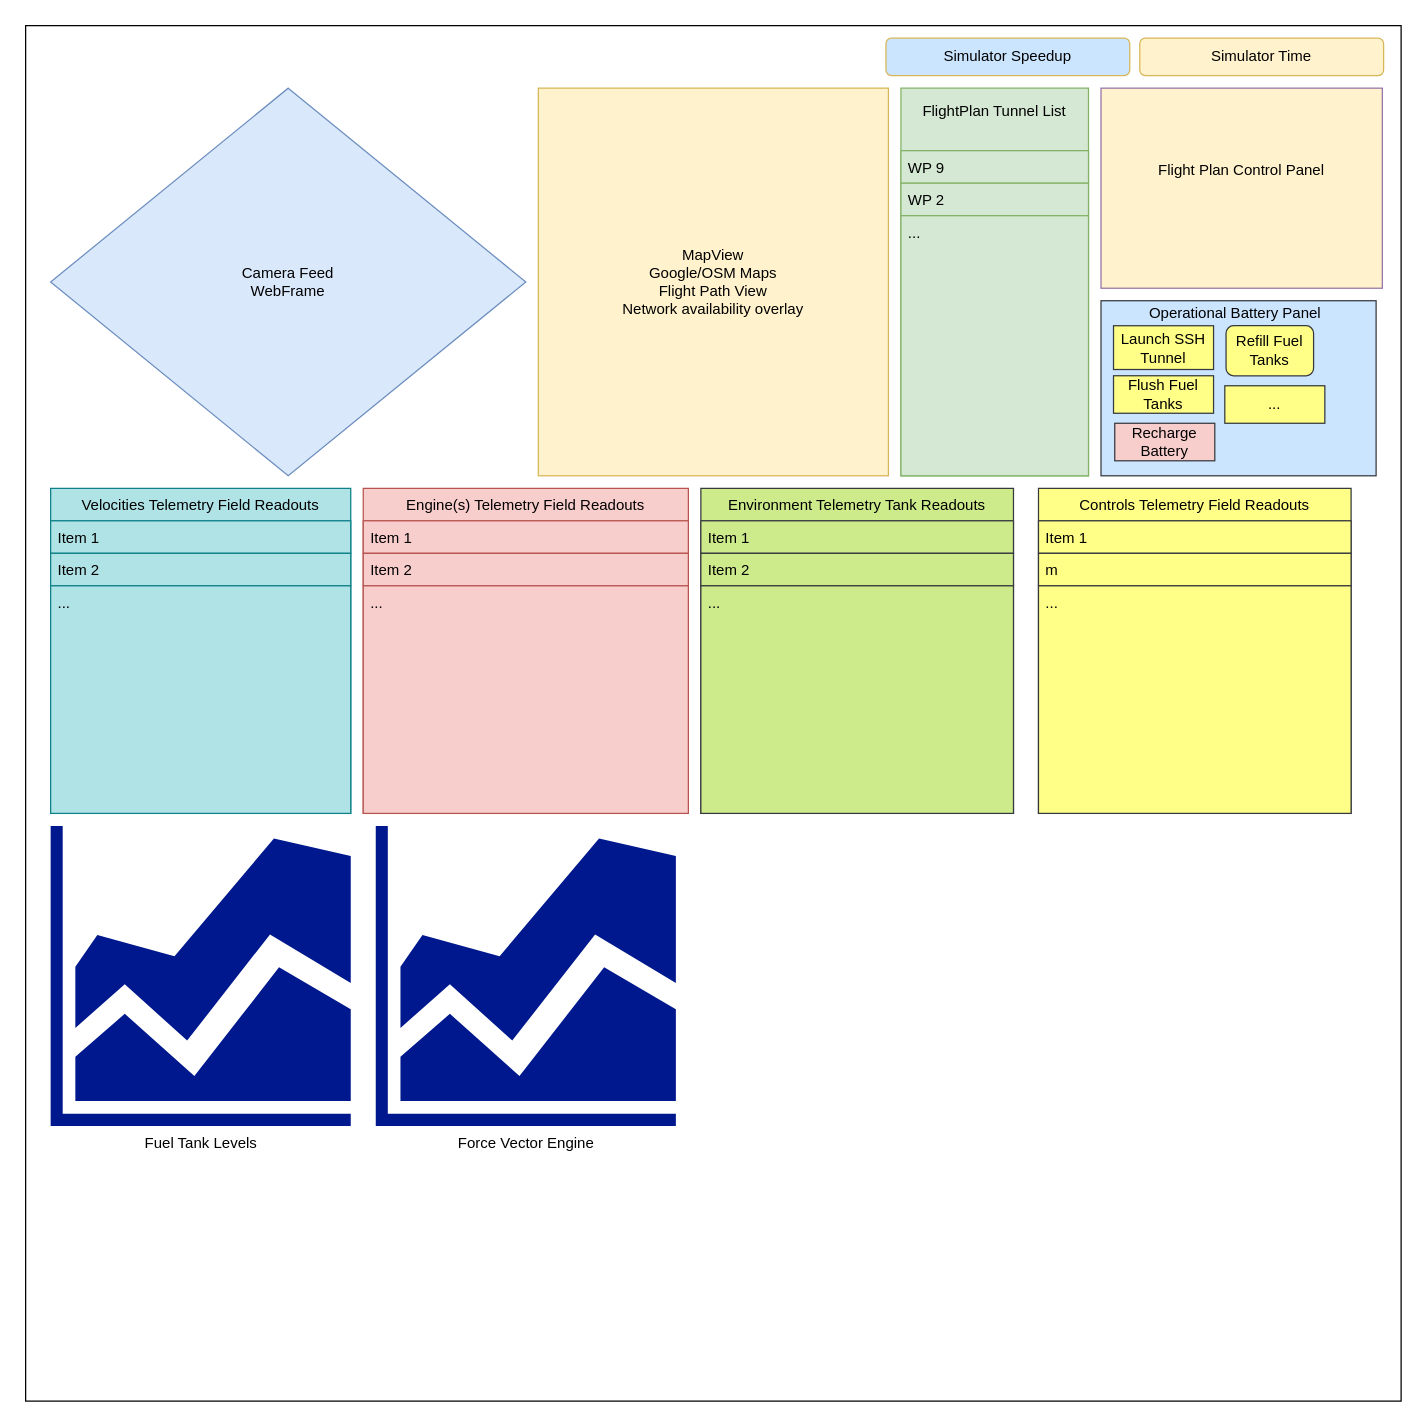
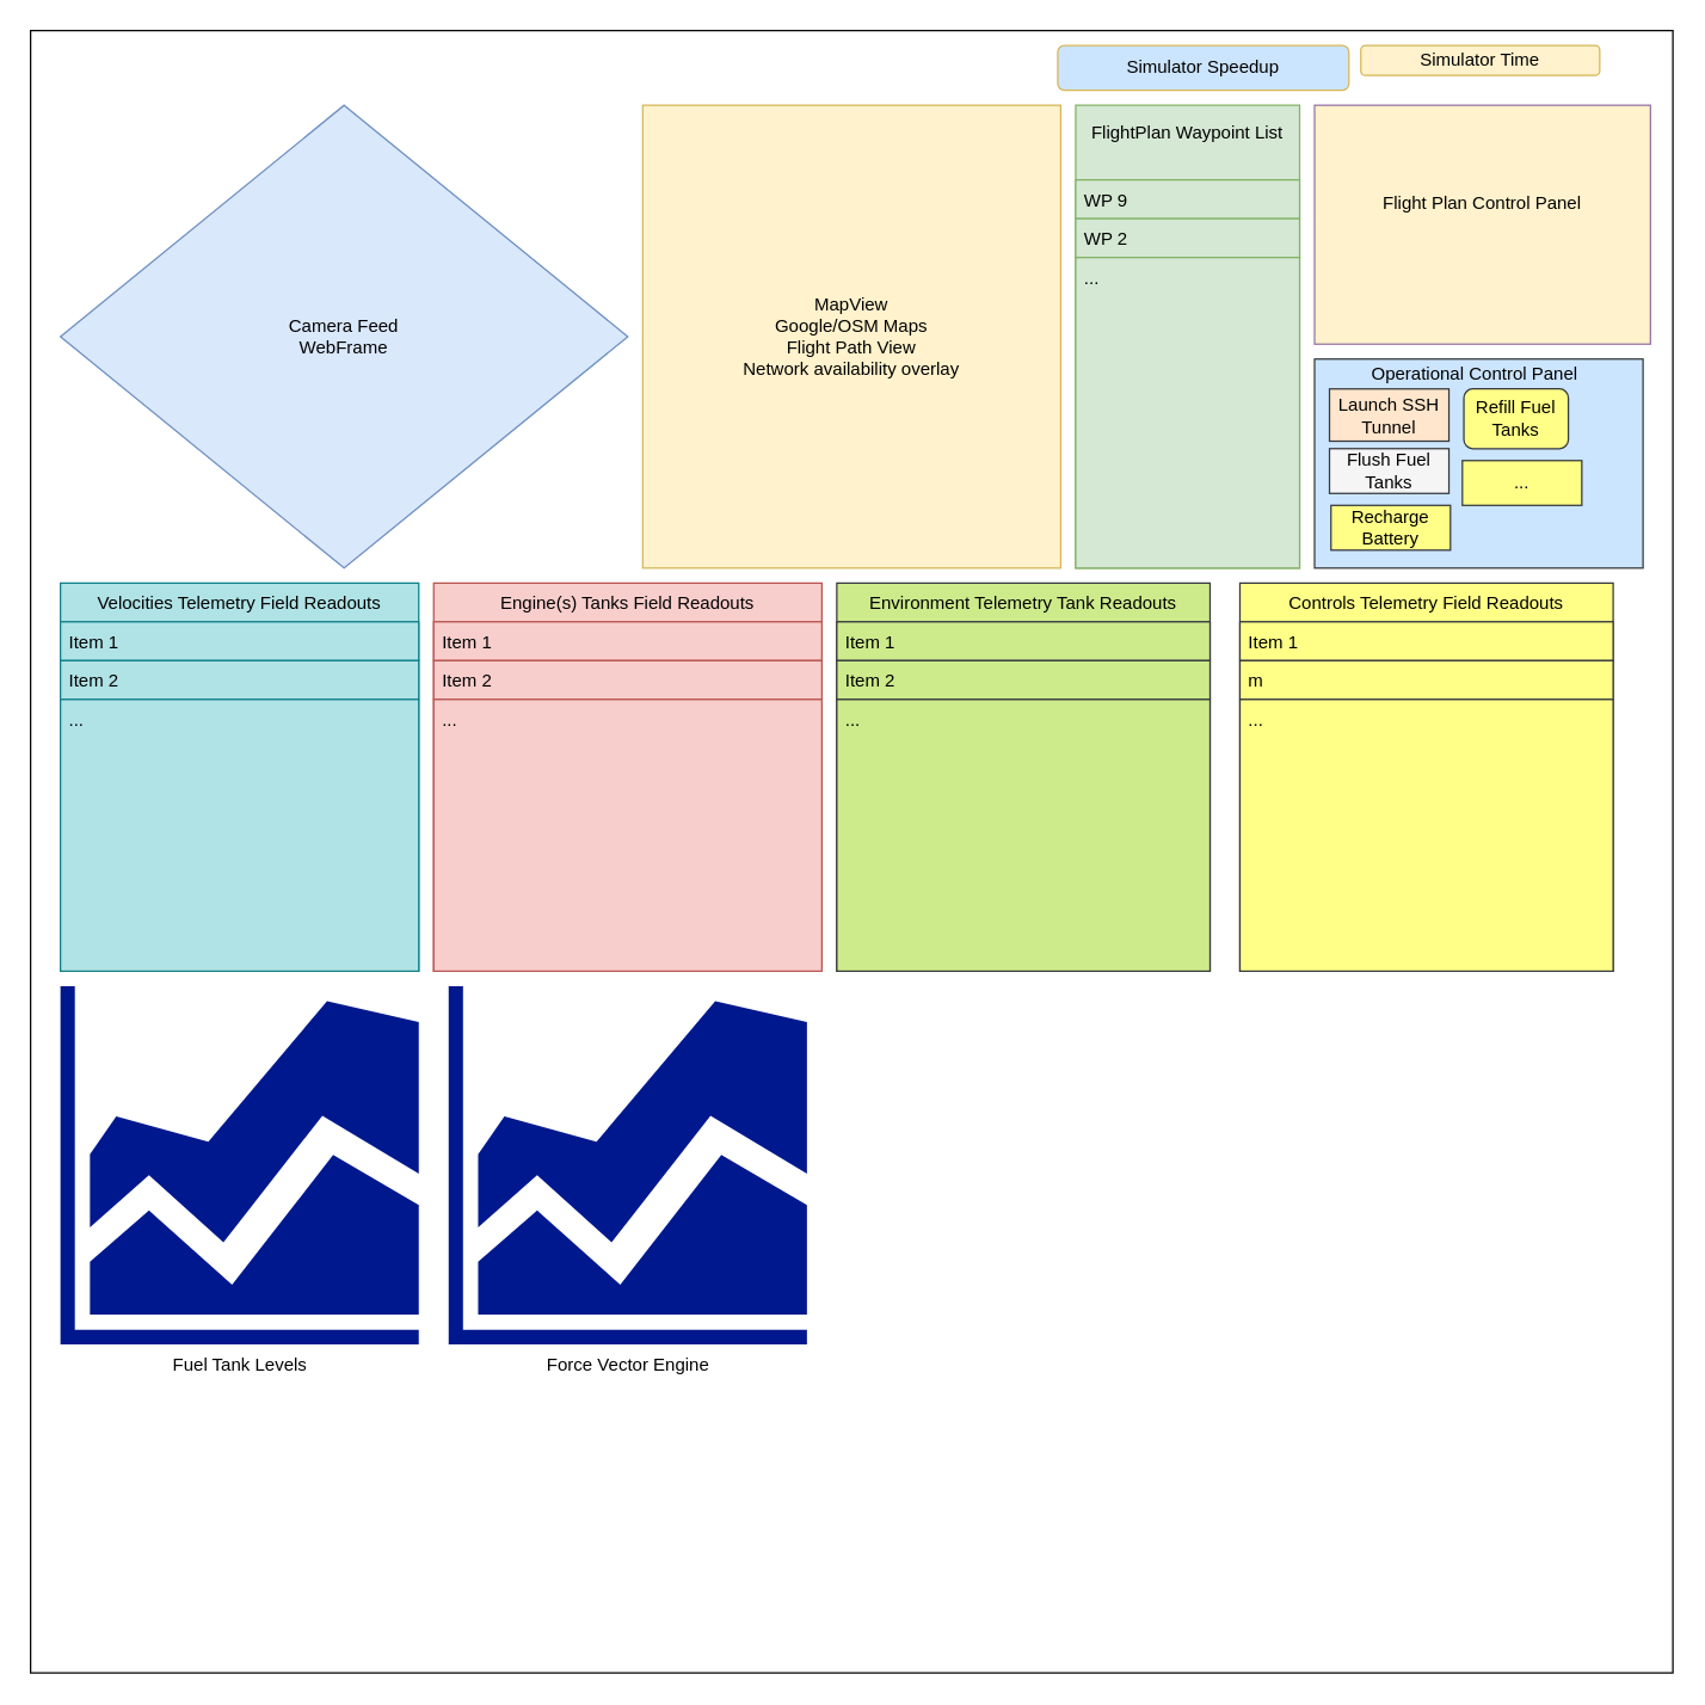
- <mxCell id="12" value="Simulator Time" style="rounded=1;whiteSpace=wrap;html=1;fillColor=#fff2cc;strokeColor=#d6b656;" parent="1" vertex="1"><mxGeometry x="911" y="30" width="195" height="30" as="geometry" /></mxCell>
+ <mxCell id="12" value="Simulator Time" style="rounded=1;whiteSpace=wrap;html=1;fillColor=#fff2cc;strokeColor=#d6b656;" parent="1" vertex="1"><mxGeometry x="911" y="30" width="160" height="20" as="geometry" /></mxCell>
- <mxCell id="5" value="FlightPlan Tunnel List&#10;" style="swimlane;fontStyle=0;childLayout=stackLayout;horizontal=1;startSize=50;fillColor=#d5e8d4;horizontalStack=0;resizeParent=1;resizeParentMax=0;resizeLast=0;collapsible=1;marginBottom=0;strokeColor=#82b366;" parent="1" vertex="1"><mxGeometry x="720" y="70" width="150" height="310" as="geometry" /></mxCell>
+ <mxCell id="5" value="FlightPlan Waypoint List&#10;" style="swimlane;fontStyle=0;childLayout=stackLayout;horizontal=1;startSize=50;fillColor=#d5e8d4;horizontalStack=0;resizeParent=1;resizeParentMax=0;resizeLast=0;collapsible=1;marginBottom=0;strokeColor=#82b366;" parent="1" vertex="1"><mxGeometry x="720" y="70" width="150" height="310" as="geometry" /></mxCell>
- <mxCell id="25" value="Operational Battery Panel" style="text;html=1;strokeColor=none;fillColor=none;align=center;verticalAlign=middle;whiteSpace=wrap;rounded=0;" parent="1" vertex="1"><mxGeometry x="895" y="240" width="185" height="20" as="geometry" /></mxCell>
+ <mxCell id="25" value="Operational Control Panel" style="text;html=1;strokeColor=none;fillColor=none;align=center;verticalAlign=middle;whiteSpace=wrap;rounded=0;" parent="1" vertex="1"><mxGeometry x="895" y="240" width="185" height="20" as="geometry" /></mxCell>
- <mxCell id="17" value="&lt;div&gt;Launch SSH&lt;/div&gt;&lt;div&gt;Tunnel&lt;br&gt;&lt;/div&gt;" style="rounded=0;whiteSpace=wrap;html=1;fillColor=#ffff88;strokeColor=#36393d;" parent="1" vertex="1"><mxGeometry x="890" y="260" width="80" height="35" as="geometry" /></mxCell>
+ <mxCell id="17" value="&lt;div&gt;Launch SSH&lt;/div&gt;&lt;div&gt;Tunnel&lt;br&gt;&lt;/div&gt;" style="rounded=0;whiteSpace=wrap;html=1;fillColor=#ffe6cc;strokeColor=#36393d;" parent="1" vertex="1"><mxGeometry x="890" y="260" width="80" height="35" as="geometry" /></mxCell>
- <mxCell id="24" value="&lt;div&gt;Flush Fuel Tanks&lt;br&gt;&lt;/div&gt;" style="rounded=0;whiteSpace=wrap;html=1;fillColor=#ffff88;strokeColor=#36393d;" parent="1" vertex="1"><mxGeometry x="890" y="300" width="80" height="30" as="geometry" /></mxCell>
+ <mxCell id="24" value="&lt;div&gt;Flush Fuel Tanks&lt;br&gt;&lt;/div&gt;" style="rounded=0;whiteSpace=wrap;html=1;fillColor=#f5f5f5;strokeColor=#36393d;" parent="1" vertex="1"><mxGeometry x="890" y="300" width="80" height="30" as="geometry" /></mxCell>
- <mxCell id="26" value="&lt;div&gt;Recharge Battery&lt;br&gt;&lt;/div&gt;" style="rounded=0;whiteSpace=wrap;html=1;fillColor=#f8cecc;strokeColor=#36393d;" parent="1" vertex="1"><mxGeometry x="891" y="338" width="80" height="30" as="geometry" /></mxCell>
+ <mxCell id="26" value="&lt;div&gt;Recharge Battery&lt;br&gt;&lt;/div&gt;" style="rounded=0;whiteSpace=wrap;html=1;fillColor=#ffff88;strokeColor=#36393d;" parent="1" vertex="1"><mxGeometry x="891" y="338" width="80" height="30" as="geometry" /></mxCell>
- <mxCell id="13" value="Engine(s) Telemetry Field Readouts" style="swimlane;fontStyle=0;childLayout=stackLayout;horizontal=1;startSize=26;fillColor=#f8cecc;horizontalStack=0;resizeParent=1;resizeParentMax=0;resizeLast=0;collapsible=1;marginBottom=0;strokeColor=#b85450;" parent="1" vertex="1"><mxGeometry x="290" y="390" width="260" height="260" as="geometry" /></mxCell>
+ <mxCell id="13" value="Engine(s) Tanks Field Readouts" style="swimlane;fontStyle=0;childLayout=stackLayout;horizontal=1;startSize=26;fillColor=#f8cecc;horizontalStack=0;resizeParent=1;resizeParentMax=0;resizeLast=0;collapsible=1;marginBottom=0;strokeColor=#b85450;" parent="1" vertex="1"><mxGeometry x="290" y="390" width="260" height="260" as="geometry" /></mxCell>
